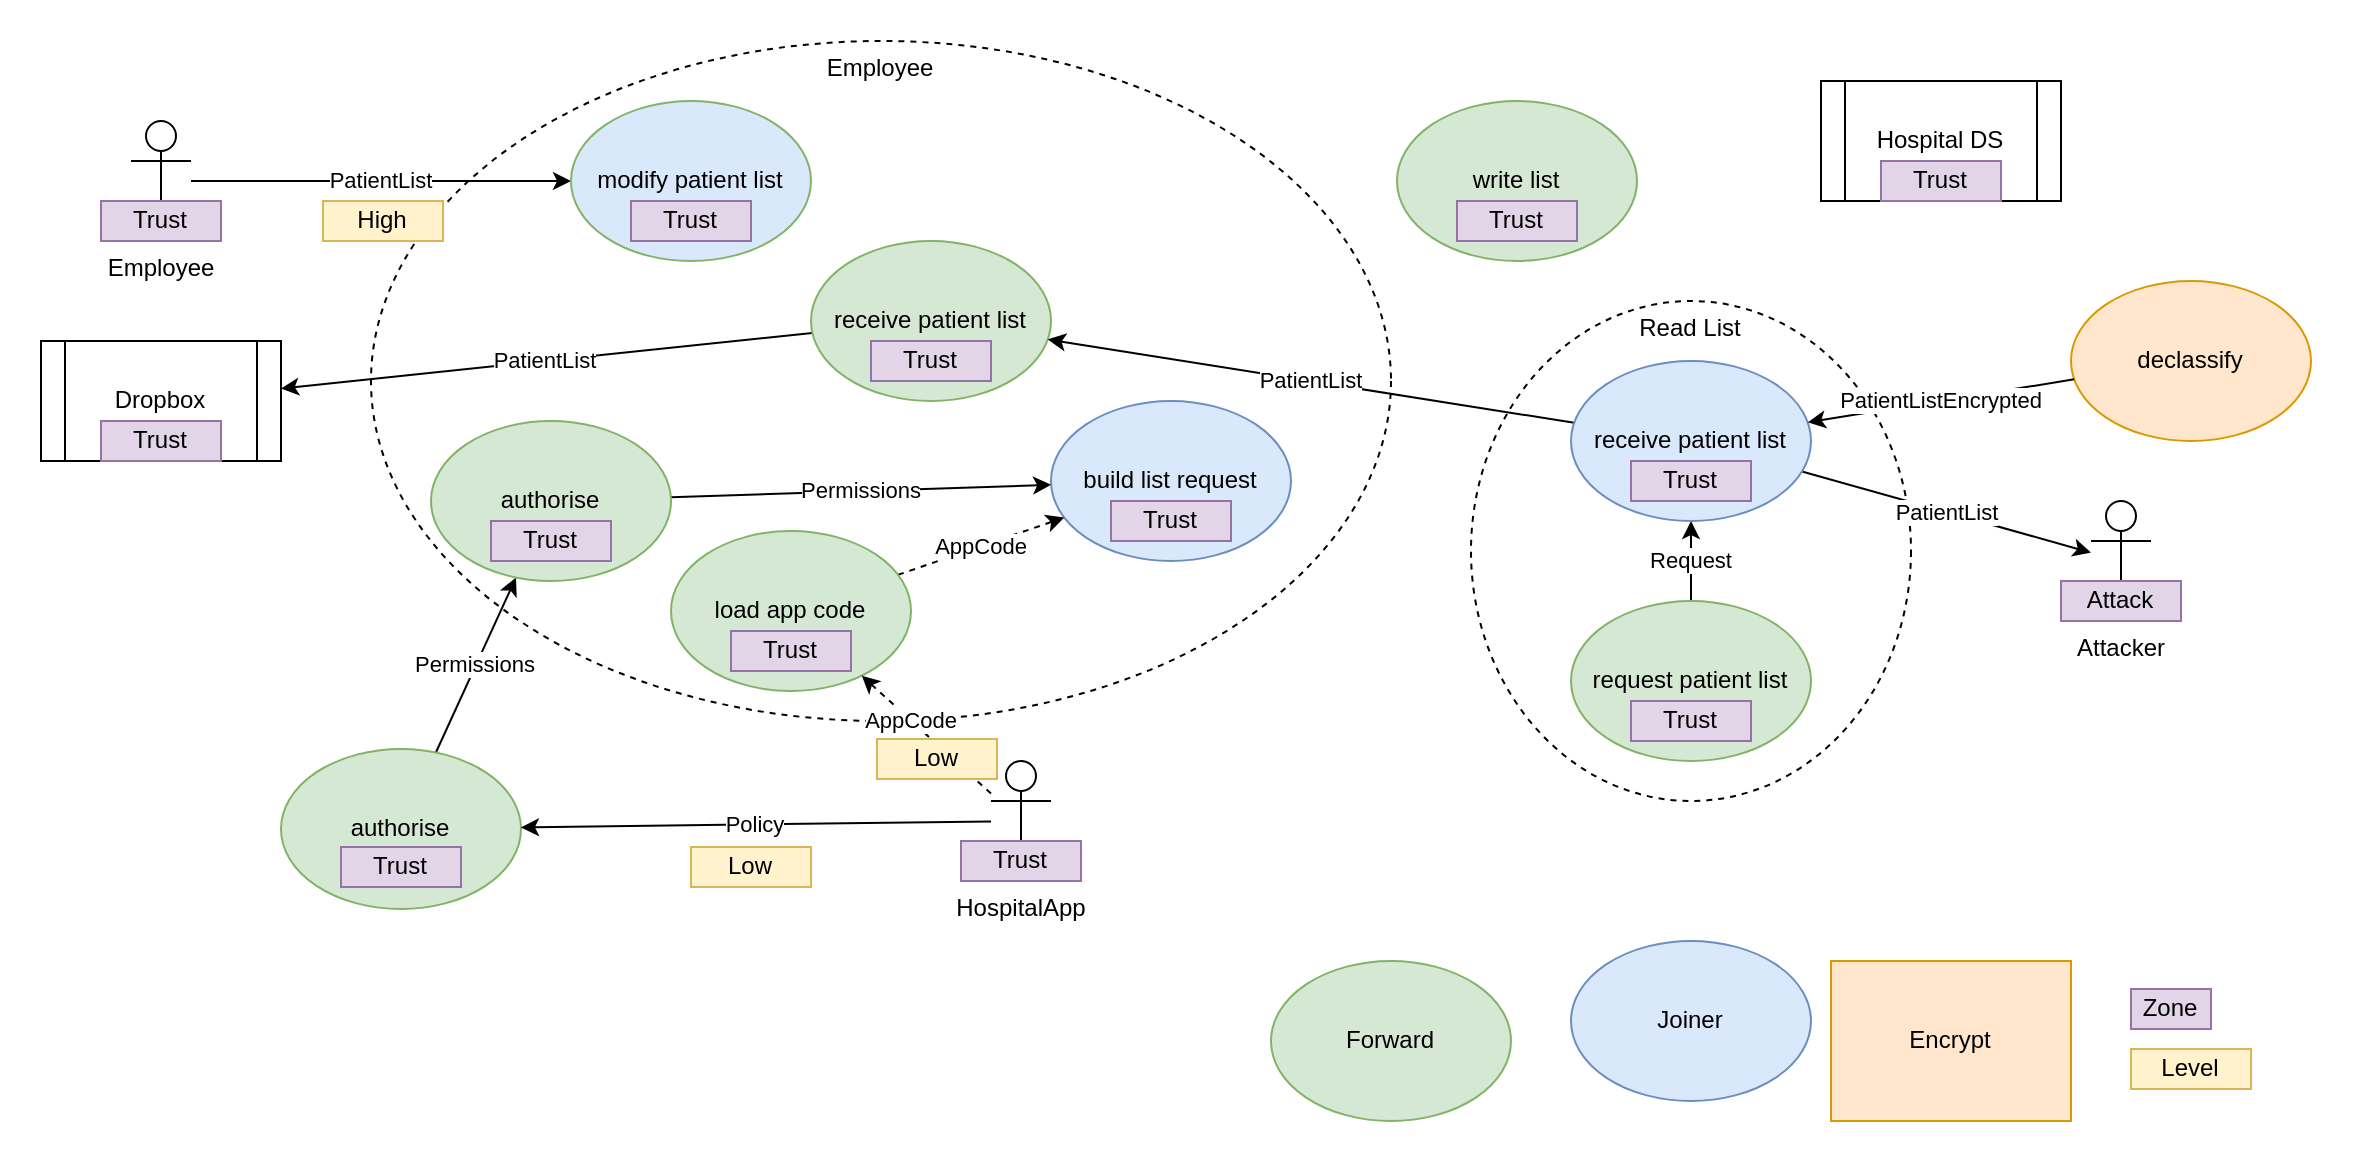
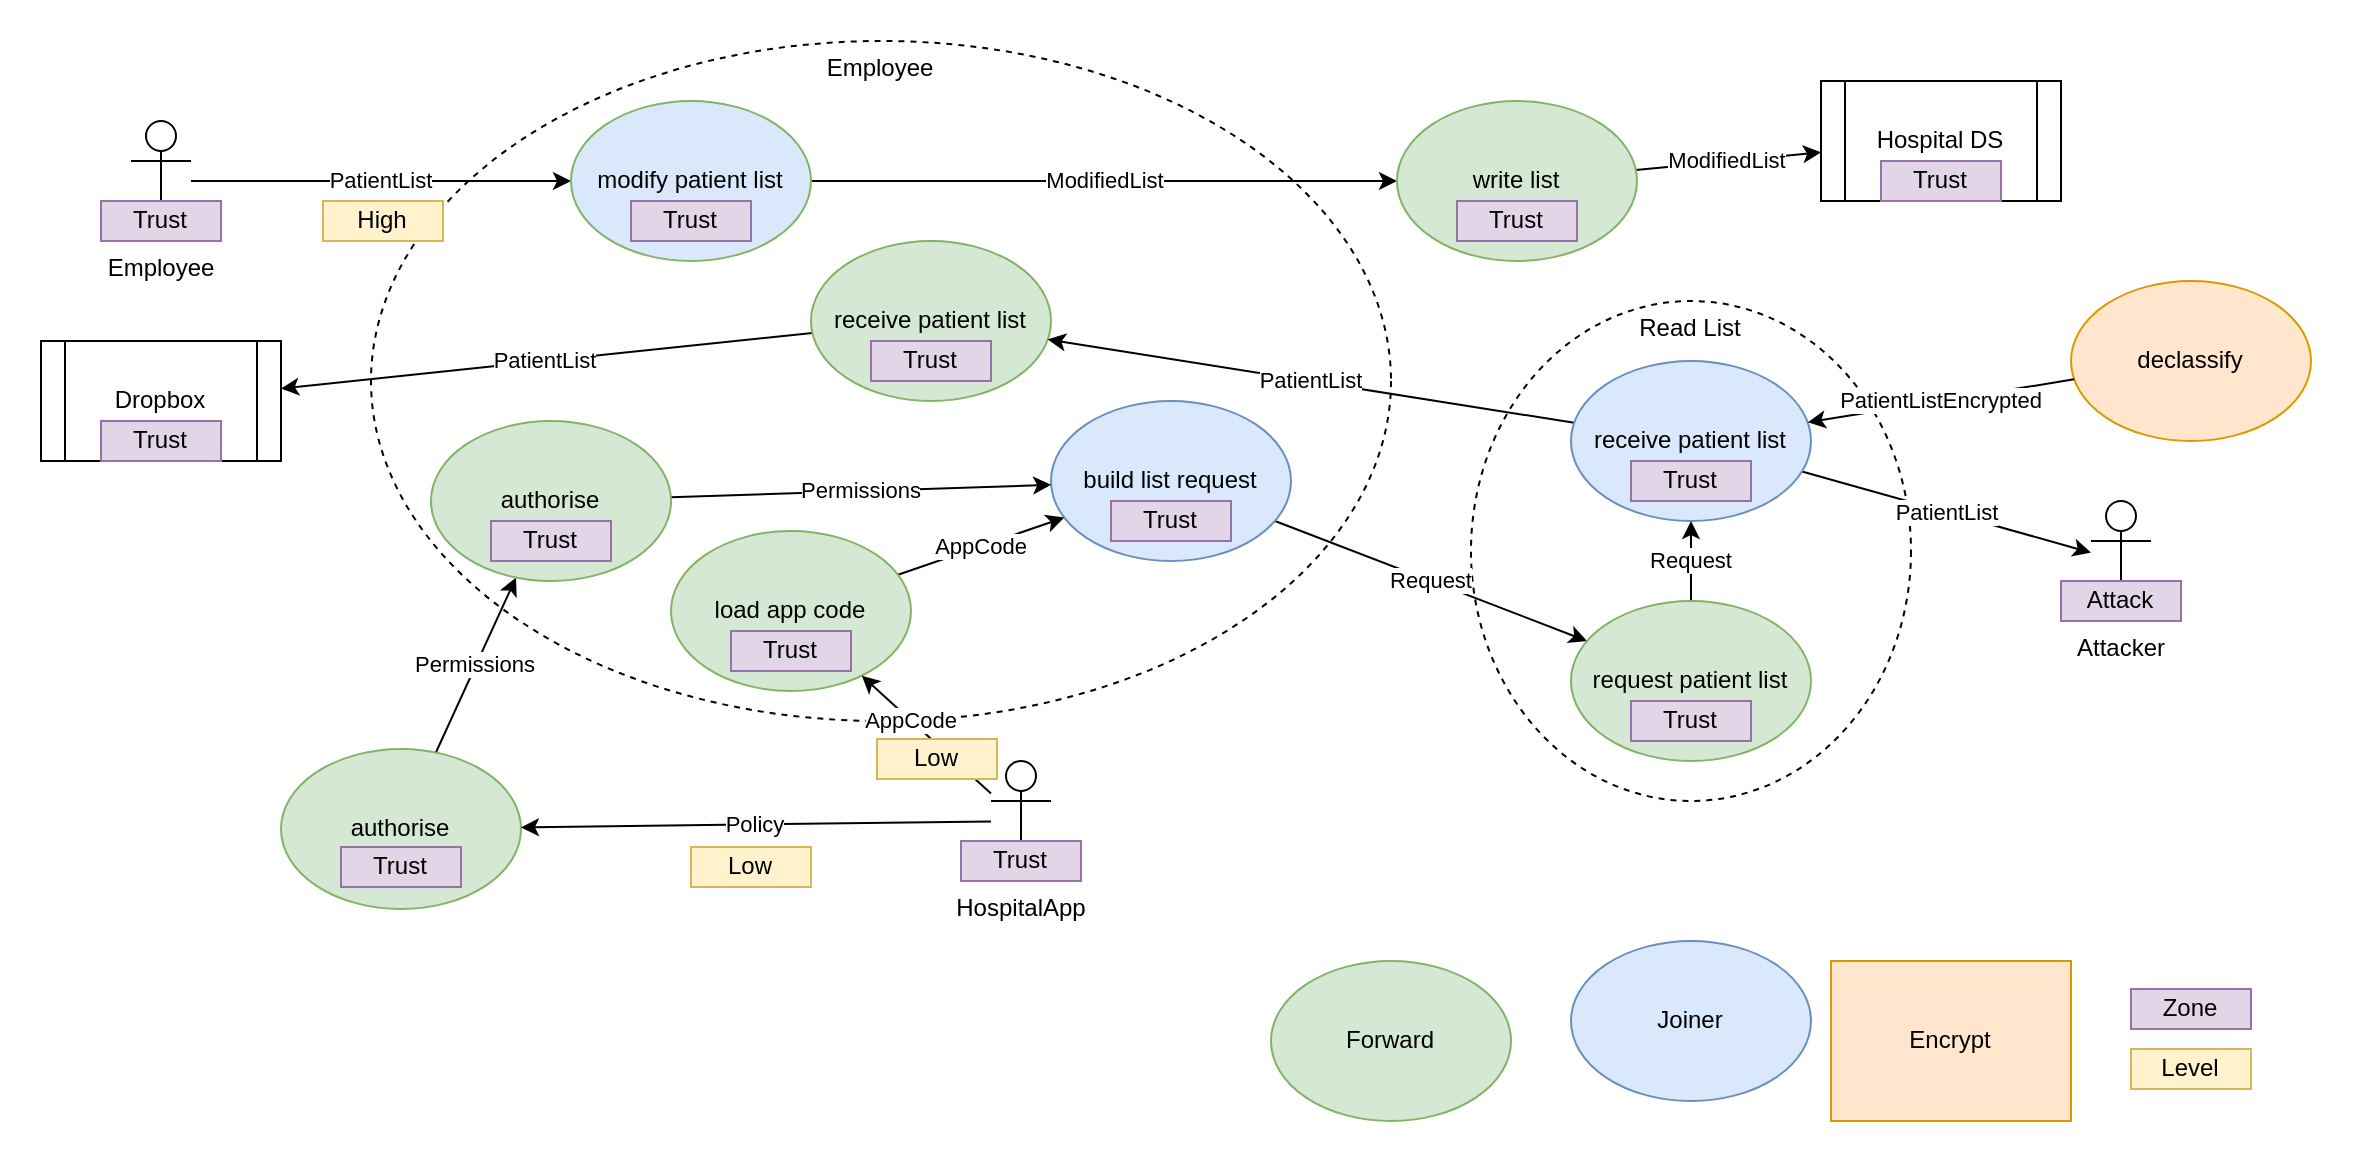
+ <mxCell id="19" value="ModifiedList" style="edgeStyle=none;rounded=0;orthogonalLoop=1;jettySize=auto;html=1;" edge="1" parent="1" source="20" target="21"><mxGeometry relative="1" as="geometry" /></mxCell>
+ <mxCell id="7" value="ModifiedList" style="edgeStyle=none;rounded=0;orthogonalLoop=1;jettySize=auto;html=1;" edge="1" parent="1" source="8" target="20"><mxGeometry relative="1" as="geometry" /></mxCell>
+ <mxCell id="11" value="Request" style="edgeStyle=none;rounded=0;orthogonalLoop=1;jettySize=auto;html=1;" edge="1" parent="1" source="12" target="23"><mxGeometry relative="1" as="geometry" /></mxCell>
- <mxCell id="13" value="AppCode" style="edgeStyle=none;rounded=0;orthogonalLoop=1;jettySize=auto;html=1;dashed=1;" edge="1" parent="1" source="14" target="12"><mxGeometry relative="1" as="geometry" /></mxCell>
+ <mxCell id="13" value="AppCode" style="edgeStyle=none;rounded=0;orthogonalLoop=1;jettySize=auto;html=1;" edge="1" parent="1" source="14" target="12"><mxGeometry relative="1" as="geometry" /></mxCell>
- <mxCell id="28" value="AppCode" style="edgeStyle=none;rounded=0;orthogonalLoop=1;jettySize=auto;html=1;dashed=1;" edge="1" parent="1" source="30" target="14"><mxGeometry x="0.235" relative="1" as="geometry"><mxPoint as="offset" /></mxGeometry></mxCell>
+ <mxCell id="28" value="AppCode" style="edgeStyle=none;rounded=0;orthogonalLoop=1;jettySize=auto;html=1;" edge="1" parent="1" source="30" target="14"><mxGeometry x="0.235" relative="1" as="geometry"><mxPoint as="offset" /></mxGeometry></mxCell>
- <mxCell id="34" value="Zone" style="text;html=1;strokeColor=#9673a6;fillColor=#e1d5e7;align=center;verticalAlign=middle;whiteSpace=wrap;rounded=0;" vertex="1" parent="1"><mxGeometry x="1065" y="494" width="40" height="20" as="geometry" /></mxCell>
+ <mxCell id="34" value="Zone" style="text;html=1;strokeColor=#9673a6;fillColor=#e1d5e7;align=center;verticalAlign=middle;whiteSpace=wrap;rounded=0;" vertex="1" parent="1"><mxGeometry x="1065" y="494" width="60" height="20" as="geometry" /></mxCell>
